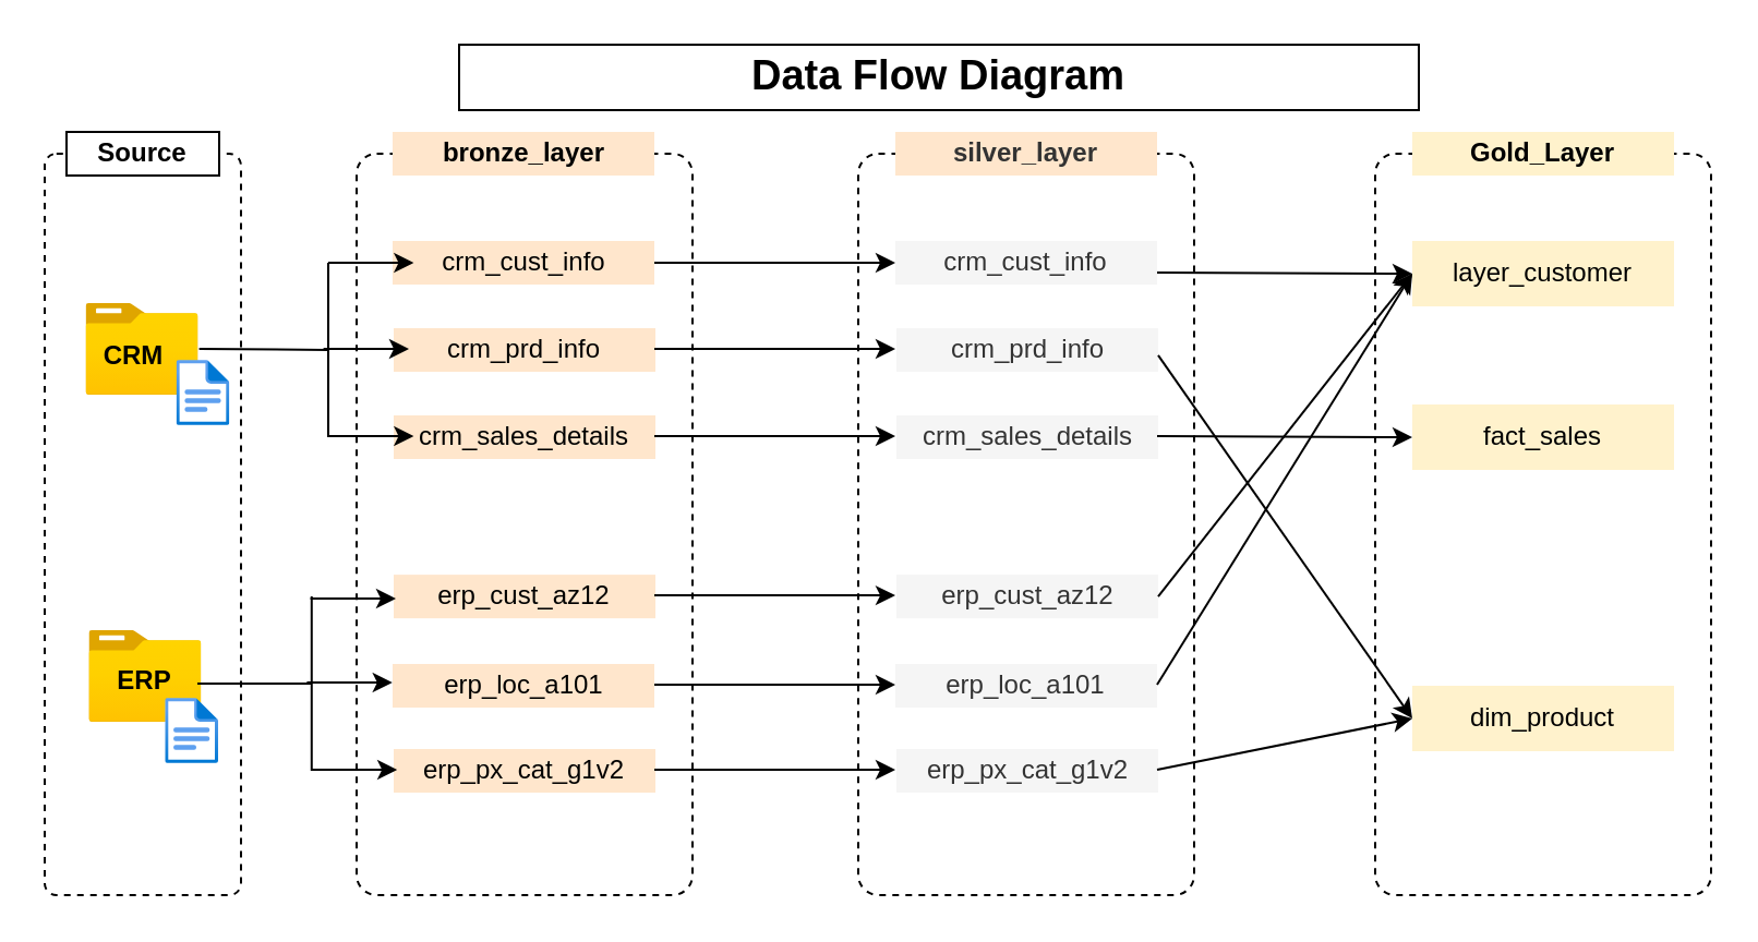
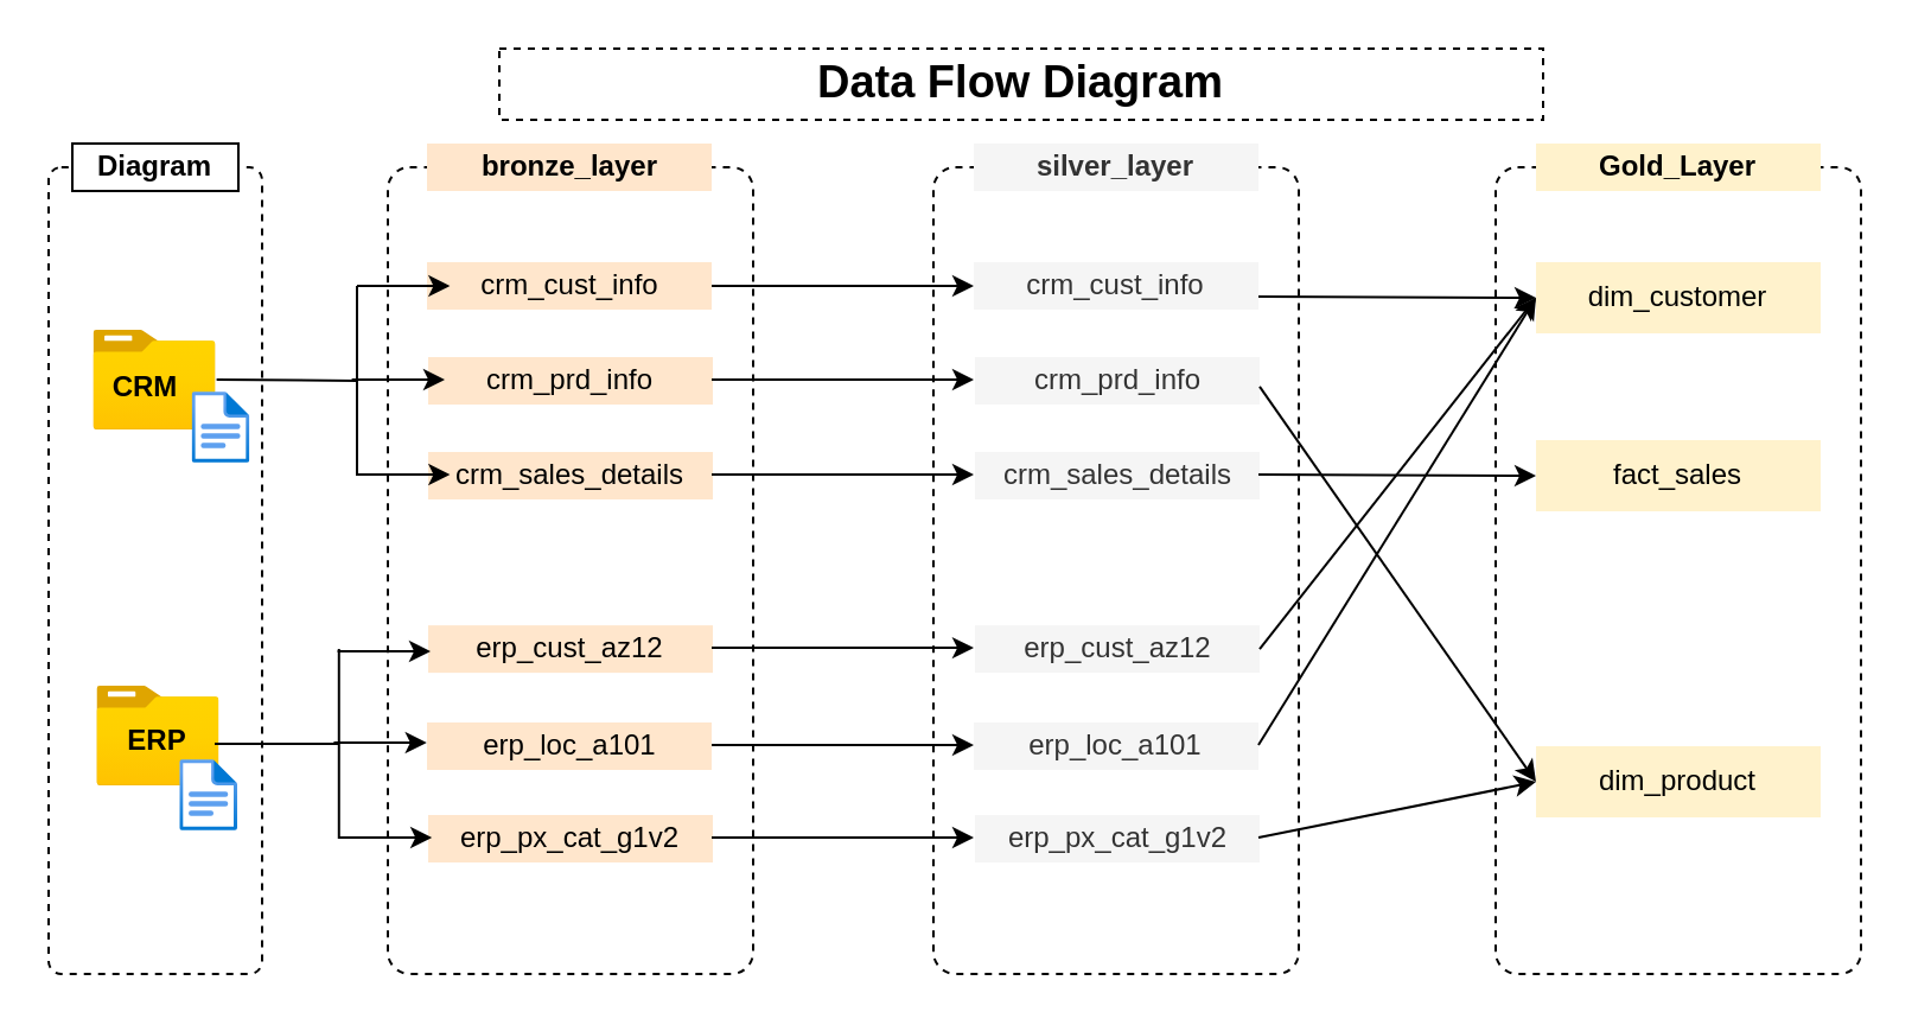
- <mxCell id="53" value="&lt;font style=&quot;font-size: 19px;&quot;&gt;&lt;b&gt;Data Flow Diagram&lt;/b&gt;&lt;/font&gt;" style="rounded=0;whiteSpace=wrap;html=1;" vertex="1" parent="1"><mxGeometry x="210" y="20" width="440" height="30" as="geometry" /></mxCell>
+ <mxCell id="53" value="&lt;font style=&quot;font-size: 19px;&quot;&gt;&lt;b&gt;Data Flow Diagram&lt;/b&gt;&lt;/font&gt;" style="rounded=0;whiteSpace=wrap;html=1;dashed=1;" vertex="1" parent="1"><mxGeometry x="210" y="20" width="440" height="30" as="geometry" /></mxCell>
- <mxCell id="11" value="Source" style="rounded=0;whiteSpace=wrap;html=1;fontStyle=1" vertex="1" parent="1"><mxGeometry x="30" y="60" width="70" height="20" as="geometry" /></mxCell>
+ <mxCell id="11" value="Diagram" style="rounded=0;whiteSpace=wrap;html=1;fontStyle=1" vertex="1" parent="1"><mxGeometry x="30" y="60" width="70" height="20" as="geometry" /></mxCell>
- <mxCell id="29" value="silver_layer" style="rounded=0;whiteSpace=wrap;html=1;fillColor=#ffe6cc;dashed=1;strokeColor=none;fontStyle=1;fontColor=#333333;" vertex="1" parent="1"><mxGeometry x="410" y="60" width="120" height="20" as="geometry" /></mxCell>
+ <mxCell id="29" value="silver_layer" style="rounded=0;whiteSpace=wrap;html=1;fillColor=#f5f5f5;dashed=1;strokeColor=none;fontStyle=1;fontColor=#333333;" vertex="1" parent="1"><mxGeometry x="410" y="60" width="120" height="20" as="geometry" /></mxCell>
- <mxCell id="44" value="layer_customer" style="rounded=0;whiteSpace=wrap;html=1;fillColor=#fff2cc;dashed=1;strokeColor=none;" vertex="1" parent="1"><mxGeometry x="647" y="110" width="120" height="30" as="geometry" /></mxCell>
+ <mxCell id="44" value="dim_customer" style="rounded=0;whiteSpace=wrap;html=1;fillColor=#fff2cc;dashed=1;strokeColor=none;" vertex="1" parent="1"><mxGeometry x="647" y="110" width="120" height="30" as="geometry" /></mxCell>
